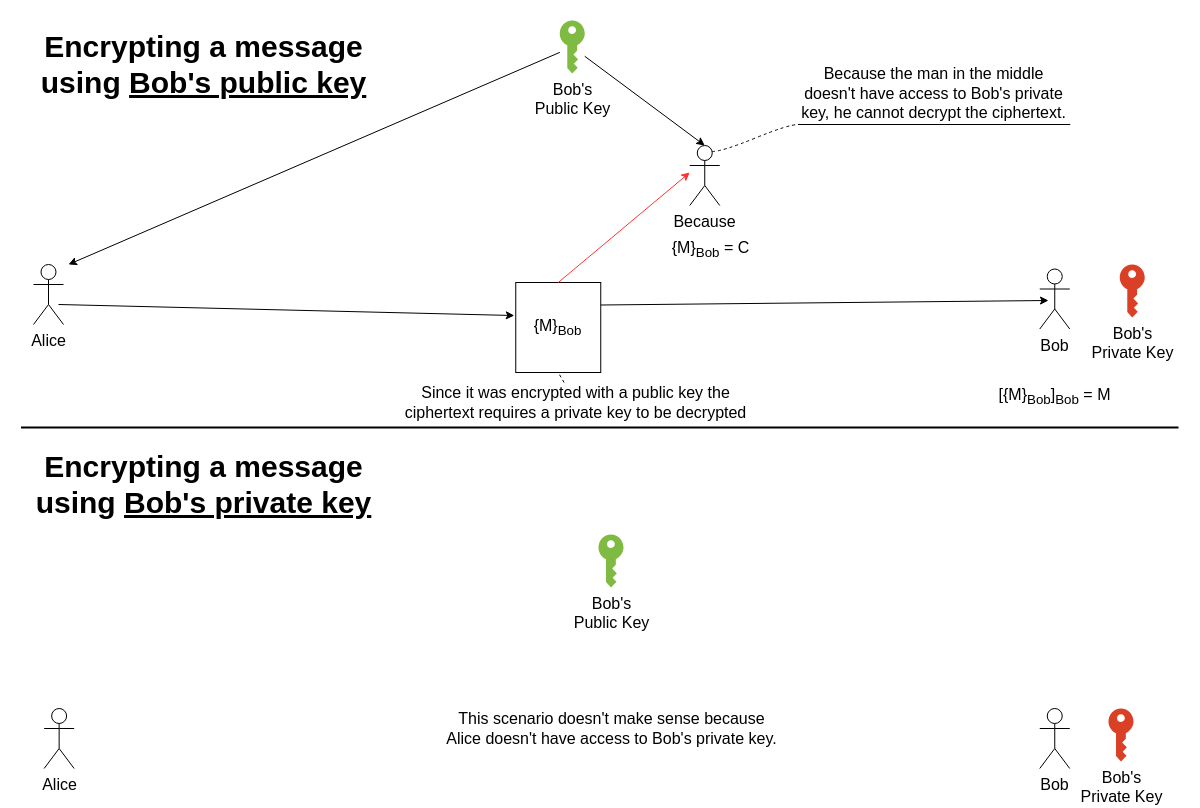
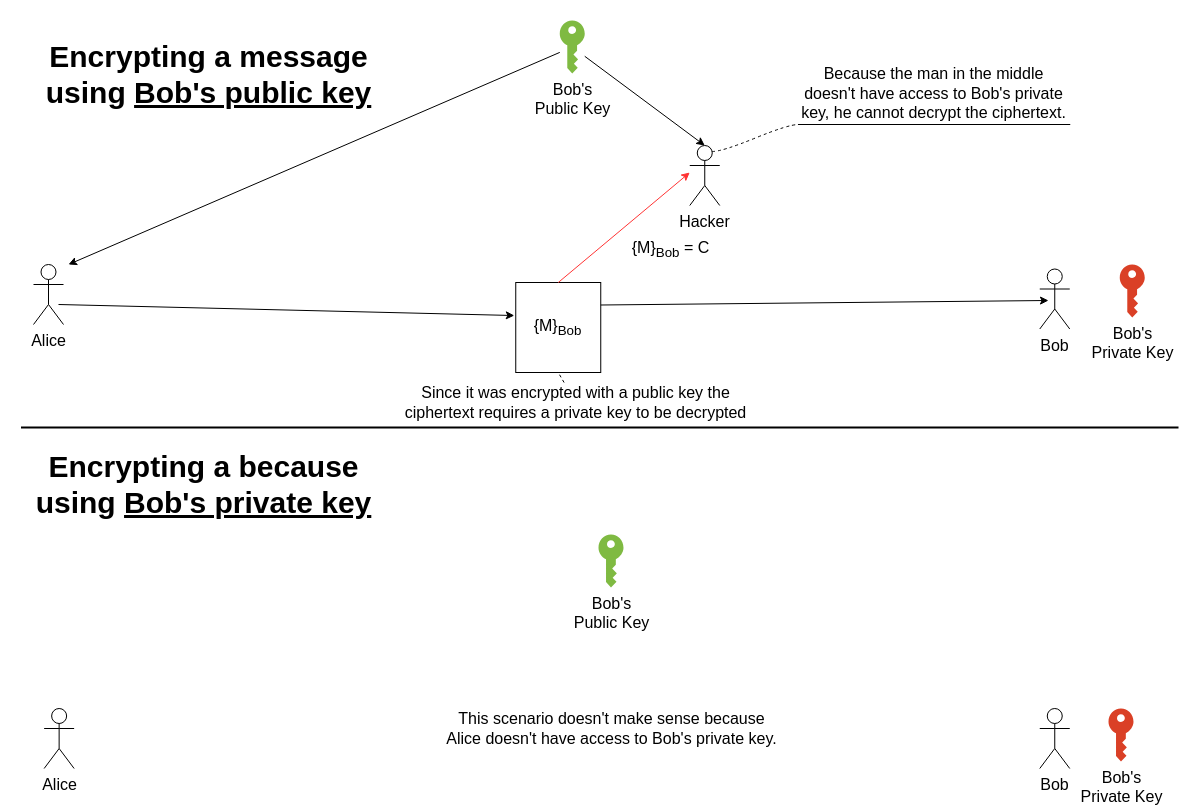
- <mxCell id="2" value="Encrypting a message &lt;br&gt;using &lt;u&gt;Bob's public key&lt;/u&gt;" style="text;html=1;align=center;verticalAlign=middle;resizable=0;points=[];autosize=1;fontSize=30;fontStyle=1" parent="1" vertex="1"><mxGeometry x="33" y="24" width="340" height="80" as="geometry" /></mxCell>
+ <mxCell id="2" value="Encrypting a message &lt;br&gt;using &lt;u&gt;Bob's public key&lt;/u&gt;" style="text;html=1;align=center;verticalAlign=middle;resizable=0;points=[];autosize=1;fontSize=30;fontStyle=1" parent="1" vertex="1"><mxGeometry x="38" y="34" width="340" height="80" as="geometry" /></mxCell>
- <mxCell id="14" value="Because" style="shape=umlActor;verticalLabelPosition=bottom;labelBackgroundColor=#ffffff;verticalAlign=top;html=1;outlineConnect=0;fontSize=16;" parent="1" vertex="1"><mxGeometry x="689.25" y="145" width="30" height="60" as="geometry" /></mxCell>
+ <mxCell id="14" value="Hacker" style="shape=umlActor;verticalLabelPosition=bottom;labelBackgroundColor=#ffffff;verticalAlign=top;html=1;outlineConnect=0;fontSize=16;" parent="1" vertex="1"><mxGeometry x="689.25" y="145" width="30" height="60" as="geometry" /></mxCell>
- <mxCell id="18" value="{M}&lt;sub&gt;Bob&lt;/sub&gt; = C" style="text;html=1;align=center;verticalAlign=middle;resizable=0;points=[];autosize=1;fontSize=16;" parent="1" vertex="1"><mxGeometry x="665.25" y="234" width="90" height="30" as="geometry" /></mxCell>
+ <mxCell id="18" value="{M}&lt;sub&gt;Bob&lt;/sub&gt; = C" style="text;html=1;align=center;verticalAlign=middle;resizable=0;points=[];autosize=1;fontSize=16;" parent="1" vertex="1"><mxGeometry x="625.25" y="234" width="90" height="30" as="geometry" /></mxCell>
- <mxCell id="19" value="[{M}&lt;sub&gt;Bob&lt;/sub&gt;]&lt;sub&gt;Bob&lt;/sub&gt;&amp;nbsp;= M" style="text;html=1;align=center;verticalAlign=middle;resizable=0;points=[];autosize=1;fontSize=16;" parent="1" vertex="1"><mxGeometry x="989.25" y="380.5" width="130" height="30" as="geometry" /></mxCell>
- <mxCell id="13" value="Encrypting a message &lt;br&gt;using &lt;u&gt;Bob's private key&lt;/u&gt;" style="text;html=1;align=center;verticalAlign=middle;resizable=0;points=[];autosize=1;fontSize=30;fontStyle=1" parent="1" vertex="1"><mxGeometry x="28" y="444" width="350" height="80" as="geometry" /></mxCell>
+ <mxCell id="13" value="Encrypting a because &lt;br&gt;using &lt;u&gt;Bob's private key&lt;/u&gt;" style="text;html=1;align=center;verticalAlign=middle;resizable=0;points=[];autosize=1;fontSize=30;fontStyle=1" parent="1" vertex="1"><mxGeometry x="28" y="444" width="350" height="80" as="geometry" /></mxCell>
